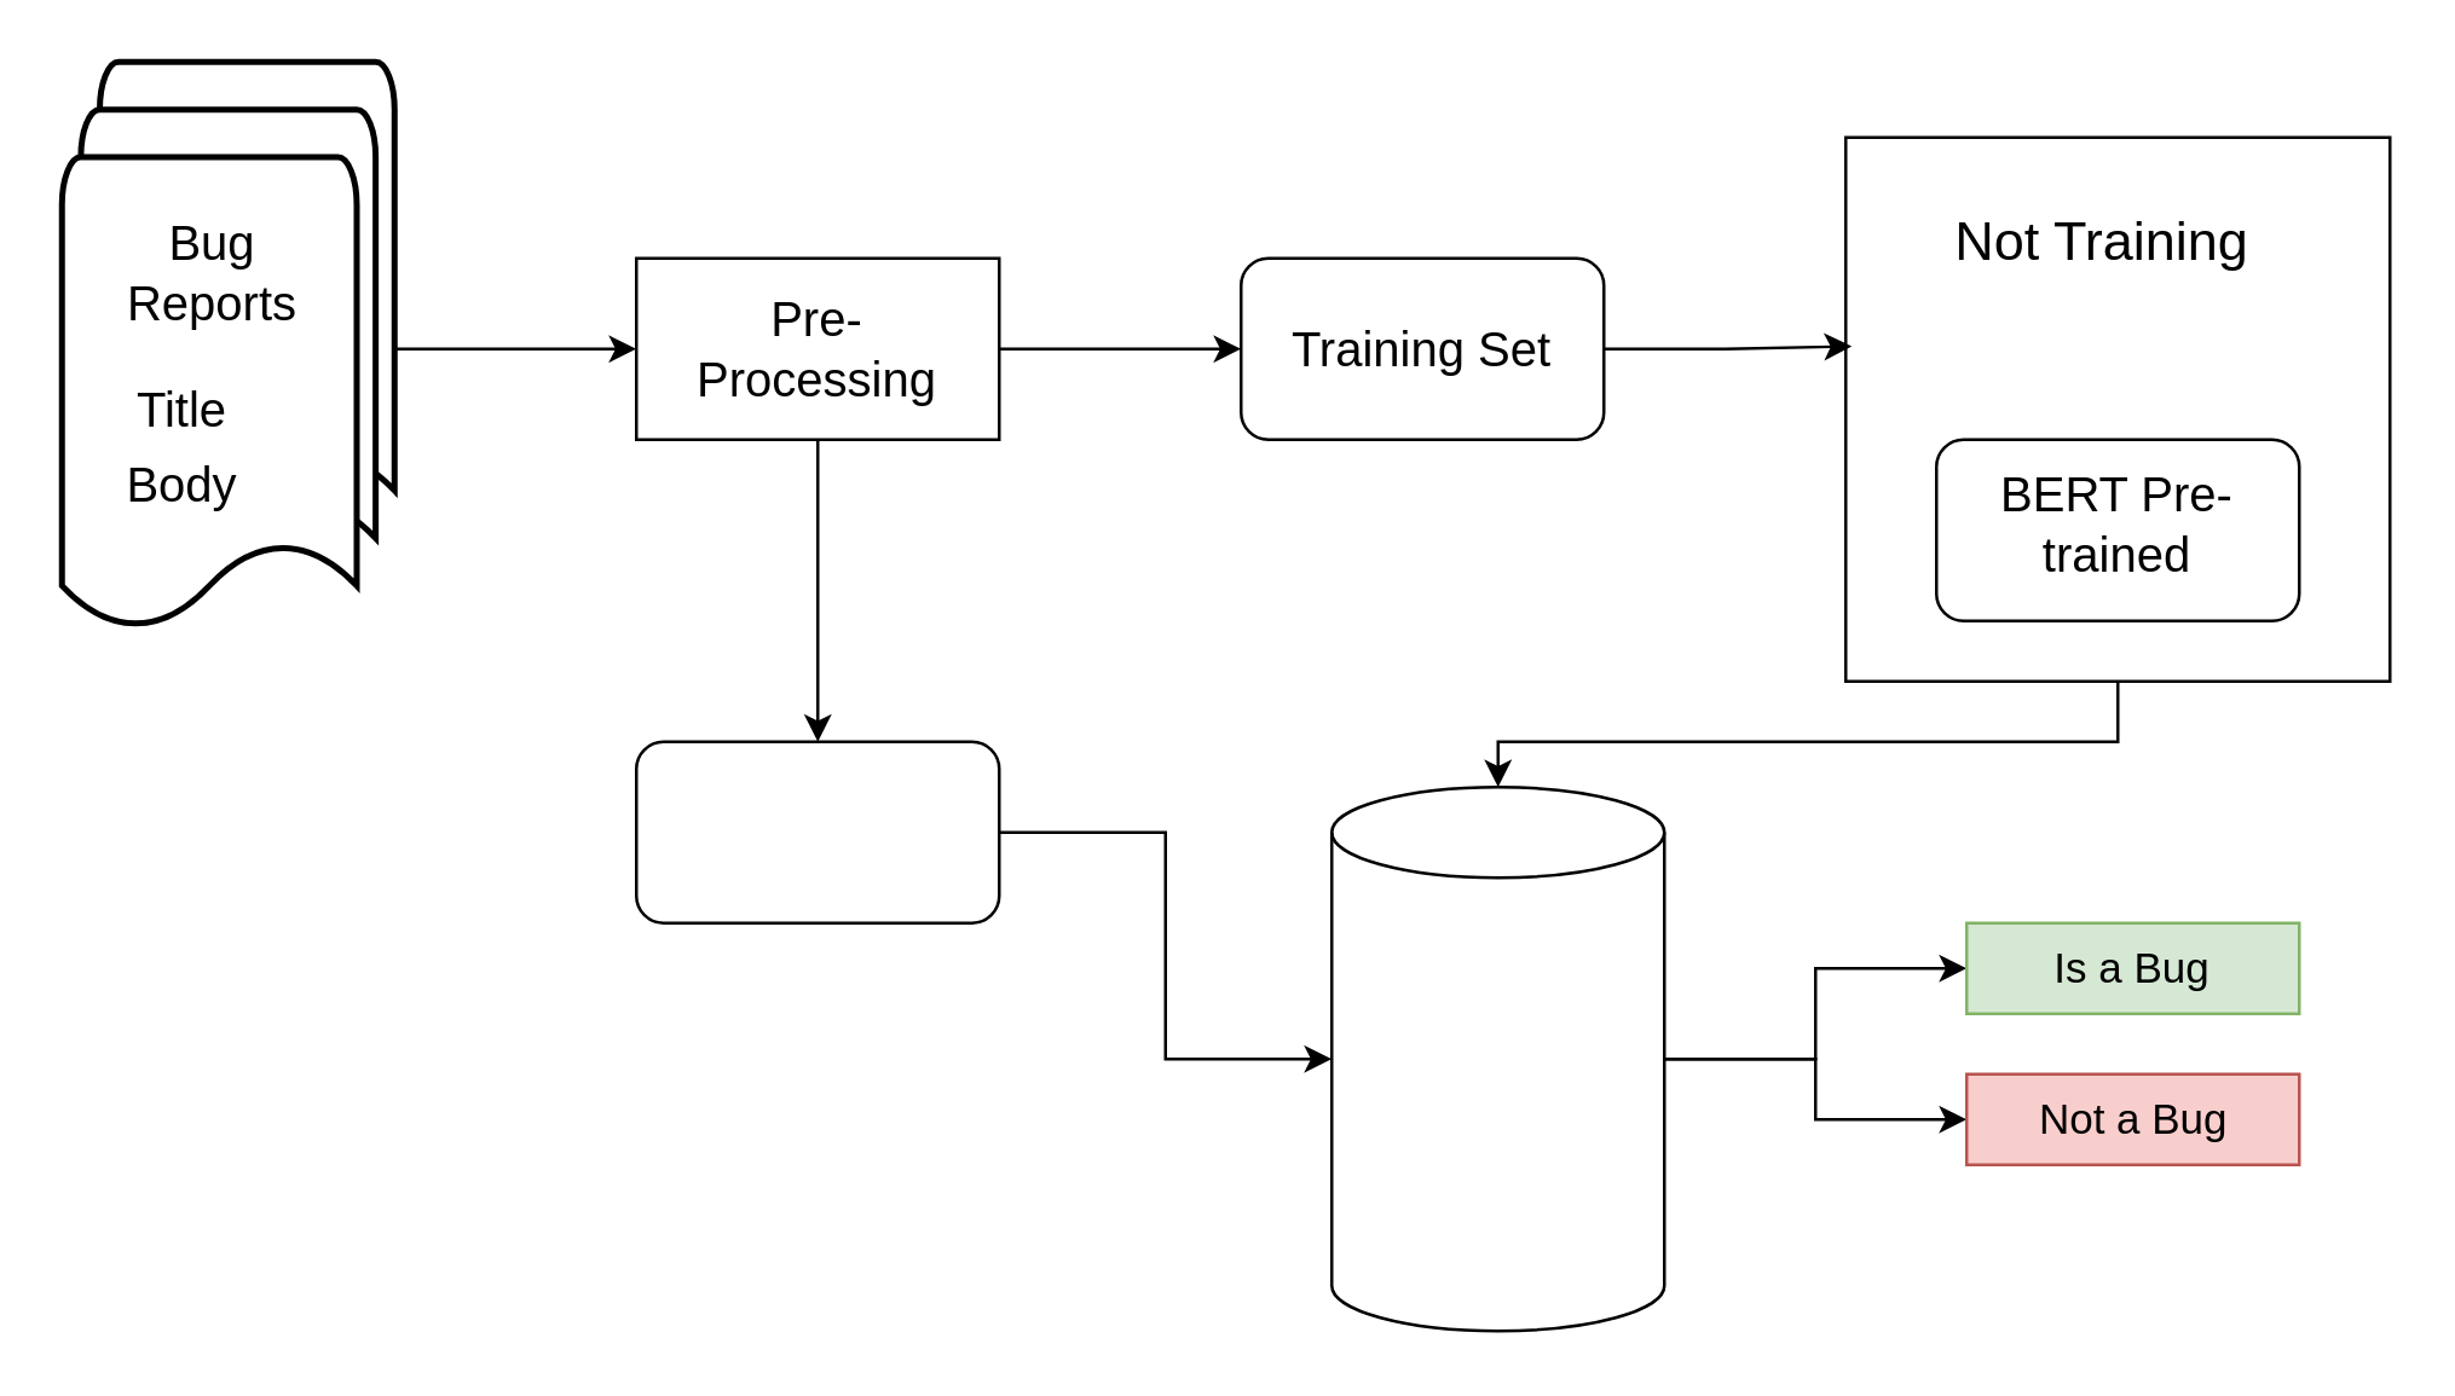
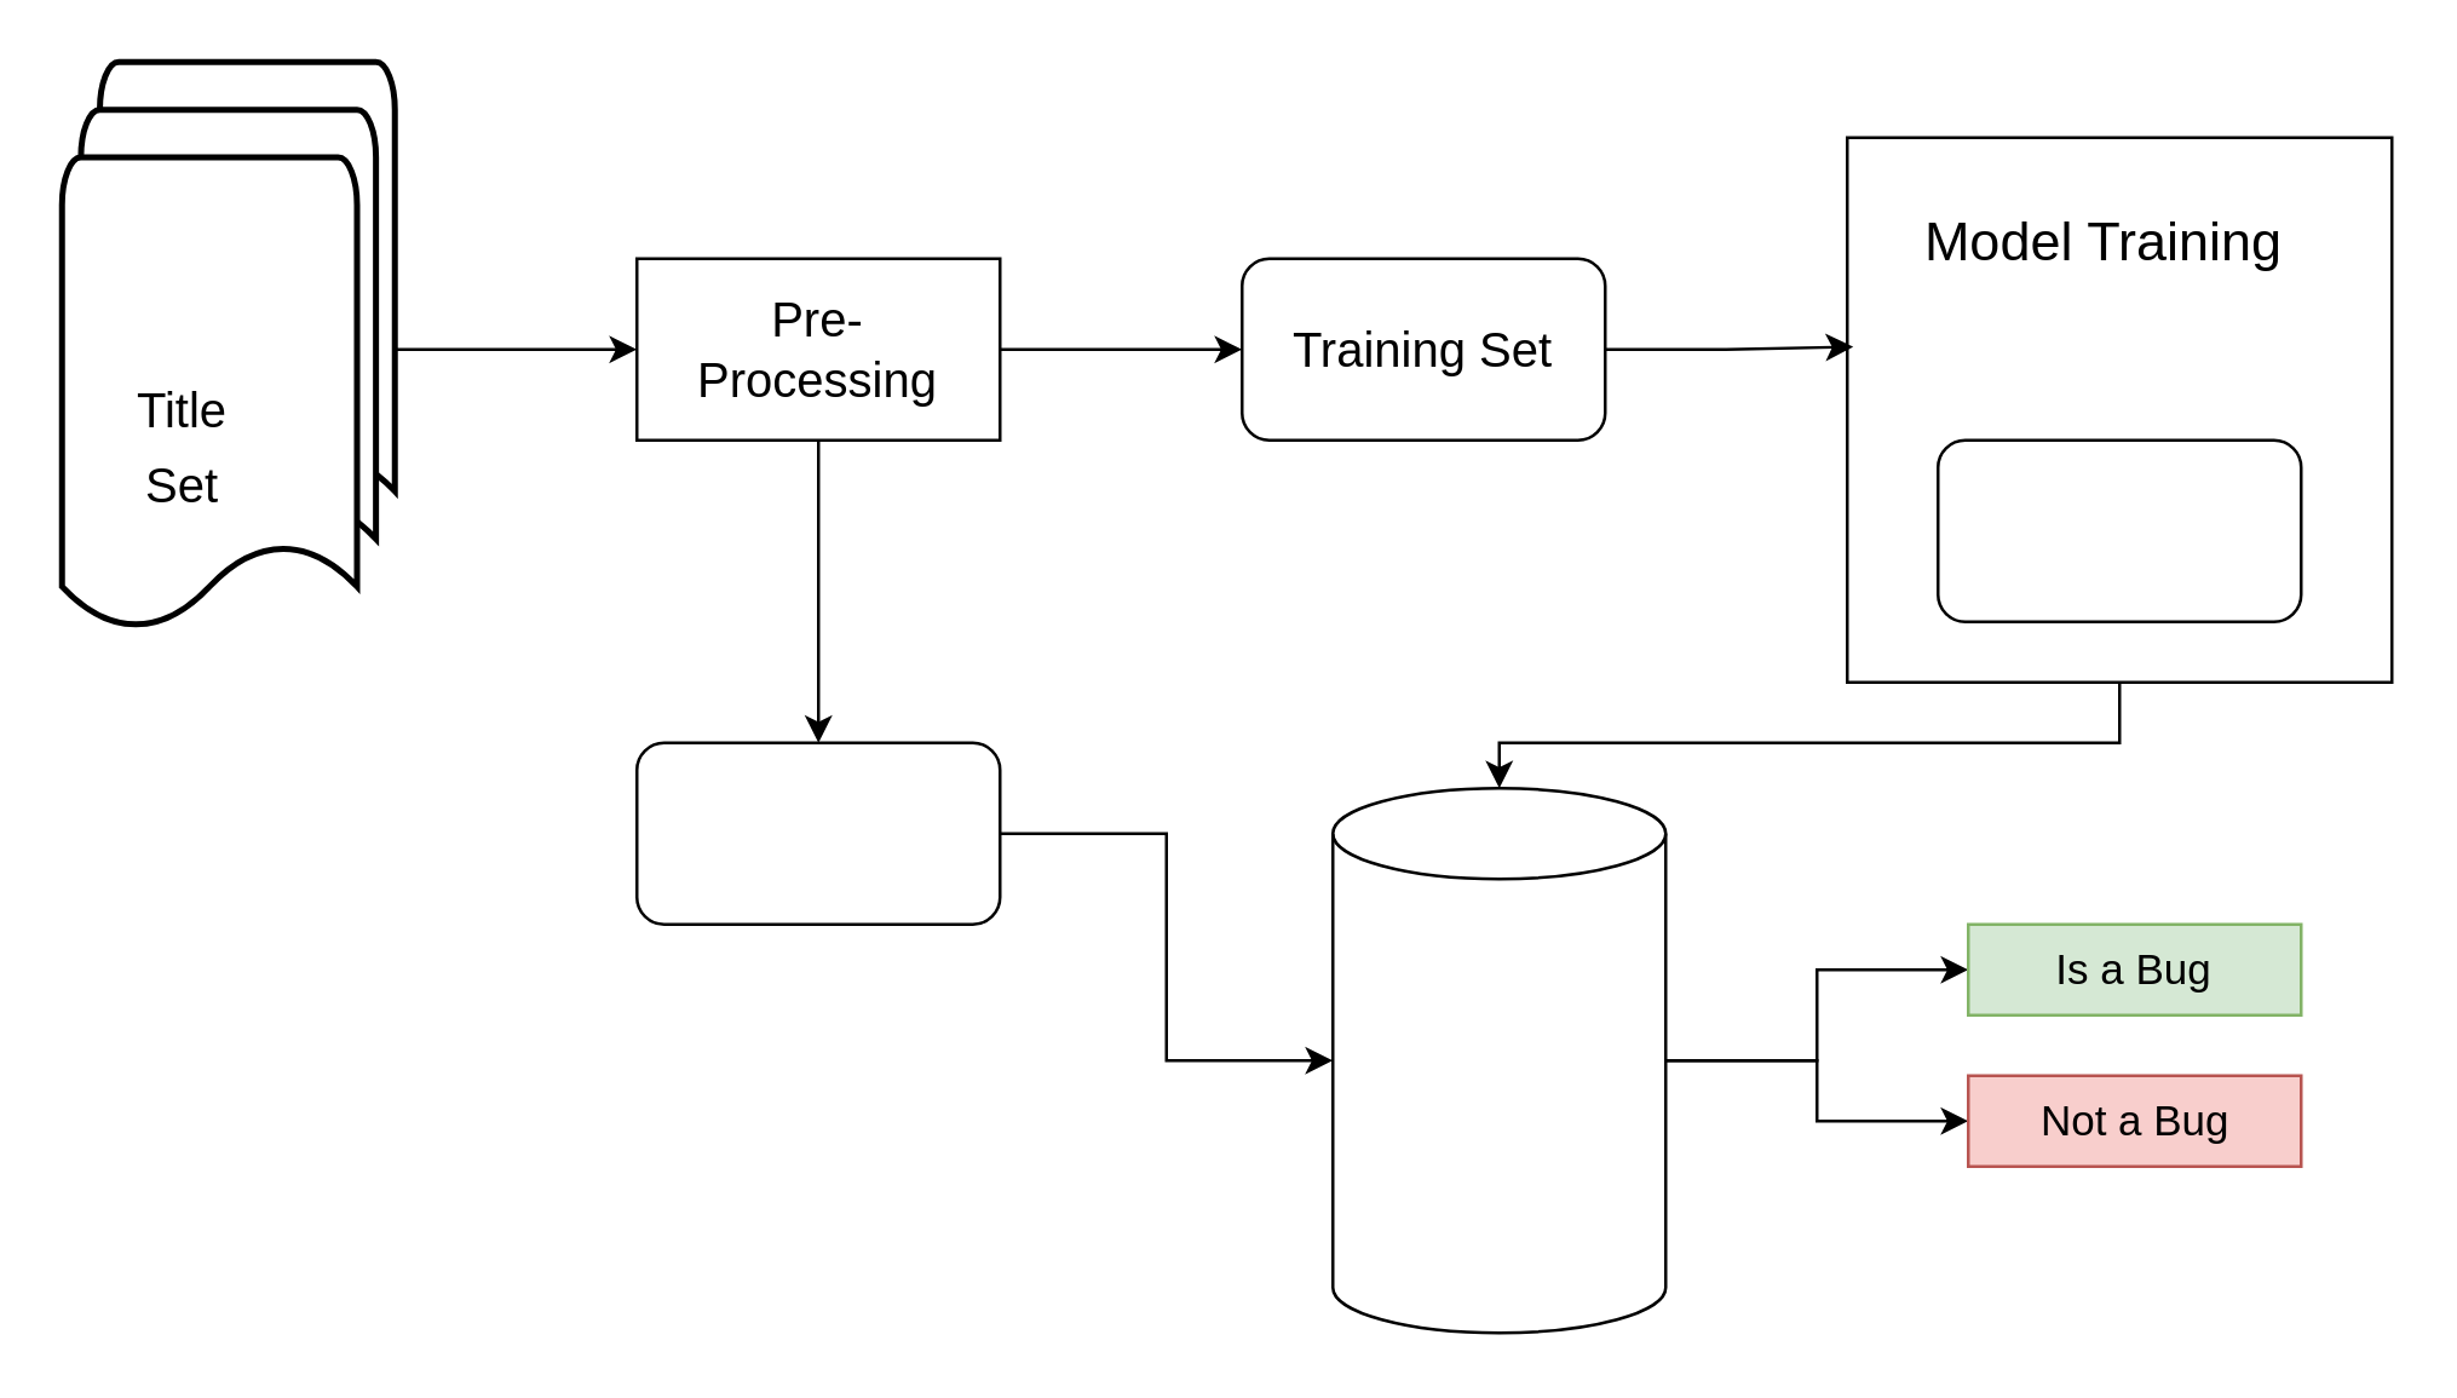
- <mxCell id="24" value="Not Training" style="text;html=1;align=center;verticalAlign=middle;whiteSpace=wrap;rounded=0;fontSize=18;" vertex="1" parent="1"><mxGeometry x="620" y="65" width="150" height="30" as="geometry" /></mxCell>
+ <mxCell id="24" value="Model Training" style="text;html=1;align=center;verticalAlign=middle;whiteSpace=wrap;rounded=0;fontSize=18;" vertex="1" parent="1"><mxGeometry x="620" y="65" width="150" height="30" as="geometry" /></mxCell>
- <mxCell id="19" value="&lt;font&gt;Bug Reports&lt;/font&gt;" style="text;html=1;align=center;verticalAlign=middle;whiteSpace=wrap;rounded=0;fontSize=16;" vertex="1" parent="1"><mxGeometry x="40" y="75" width="60" height="30" as="geometry" /></mxCell>
- <mxCell id="21" value="Body" style="text;html=1;align=center;verticalAlign=middle;whiteSpace=wrap;rounded=0;fontSize=16;" vertex="1" parent="1"><mxGeometry x="30" y="145" width="60" height="30" as="geometry" /></mxCell>
+ <mxCell id="21" value="Set" style="text;html=1;align=center;verticalAlign=middle;whiteSpace=wrap;rounded=0;fontSize=16;" vertex="1" parent="1"><mxGeometry x="30" y="145" width="60" height="30" as="geometry" /></mxCell>
- <mxCell id="25" value="BERT Pre-trained" style="text;html=1;align=center;verticalAlign=middle;whiteSpace=wrap;rounded=0;fontSize=16;" vertex="1" parent="1"><mxGeometry x="645" y="150" width="110" height="45" as="geometry" /></mxCell>
